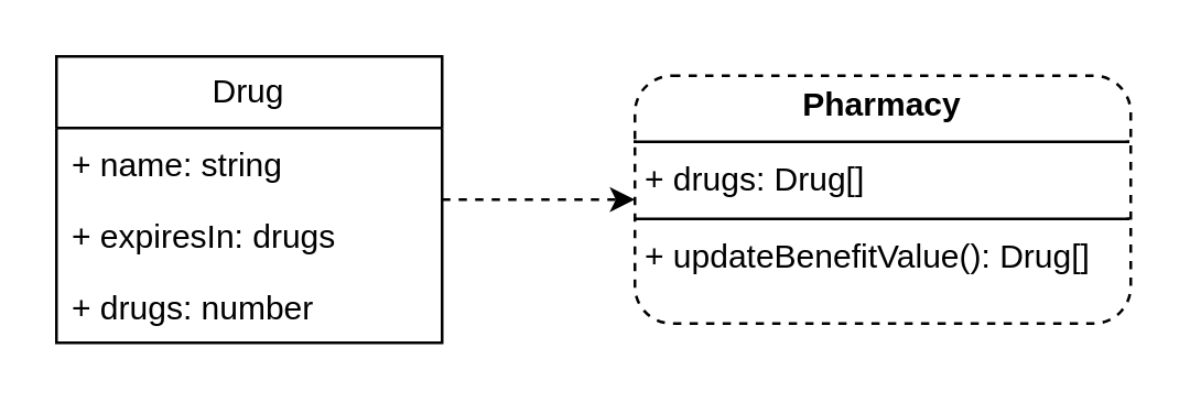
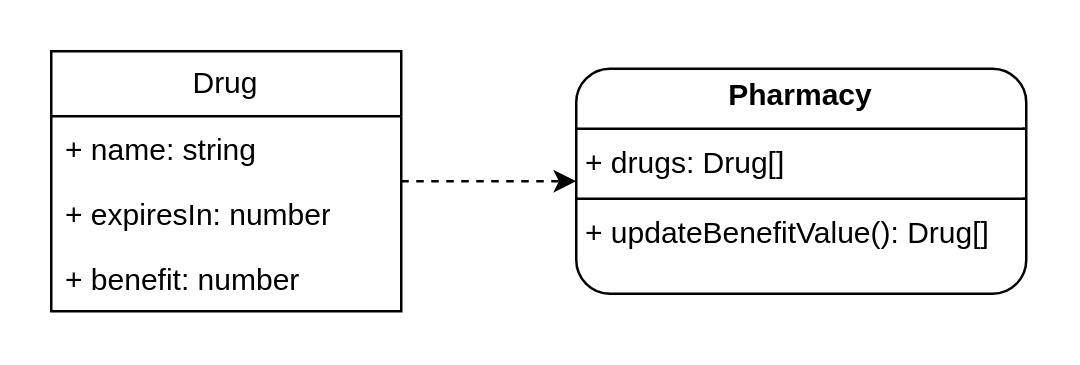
- <mxCell id="2" value="&lt;p style=&quot;margin:0px;margin-top:4px;text-align:center;&quot;&gt;&lt;b&gt;Pharmacy&lt;/b&gt;&lt;/p&gt;&lt;hr size=&quot;1&quot; style=&quot;border-style:solid;&quot;&gt;&lt;p style=&quot;margin:0px;margin-left:4px;&quot;&gt;+ drugs: Drug[]&lt;/p&gt;&lt;hr size=&quot;1&quot; style=&quot;border-style:solid;&quot;&gt;&lt;p style=&quot;margin:0px;margin-left:4px;&quot;&gt;+ updateBenefitValue(): Drug[]&lt;/p&gt;" style="verticalAlign=top;align=left;overflow=fill;html=1;whiteSpace=wrap;rounded=1;dashed=1;" parent="1" vertex="1"><mxGeometry x="230" y="27" width="180" height="90" as="geometry" /></mxCell>
+ <mxCell id="2" value="&lt;p style=&quot;margin:0px;margin-top:4px;text-align:center;&quot;&gt;&lt;b&gt;Pharmacy&lt;/b&gt;&lt;/p&gt;&lt;hr size=&quot;1&quot; style=&quot;border-style:solid;&quot;&gt;&lt;p style=&quot;margin:0px;margin-left:4px;&quot;&gt;+ drugs: Drug[]&lt;/p&gt;&lt;hr size=&quot;1&quot; style=&quot;border-style:solid;&quot;&gt;&lt;p style=&quot;margin:0px;margin-left:4px;&quot;&gt;+ updateBenefitValue(): Drug[]&lt;/p&gt;" style="verticalAlign=top;align=left;overflow=fill;html=1;whiteSpace=wrap;rounded=1;" parent="1" vertex="1"><mxGeometry x="230" y="27" width="180" height="90" as="geometry" /></mxCell>
- <mxCell id="6" value="+ expiresIn: drugs" style="text;strokeColor=none;fillColor=none;align=left;verticalAlign=top;spacingLeft=4;spacingRight=4;overflow=hidden;rotatable=0;points=[[0,0.5],[1,0.5]];portConstraint=eastwest;whiteSpace=wrap;html=1;" parent="4" vertex="1"><mxGeometry y="52" width="140" height="26" as="geometry" /></mxCell>
+ <mxCell id="6" value="+ expiresIn: number" style="text;strokeColor=none;fillColor=none;align=left;verticalAlign=top;spacingLeft=4;spacingRight=4;overflow=hidden;rotatable=0;points=[[0,0.5],[1,0.5]];portConstraint=eastwest;whiteSpace=wrap;html=1;" parent="4" vertex="1"><mxGeometry y="52" width="140" height="26" as="geometry" /></mxCell>
- <mxCell id="7" value="+ drugs: number" style="text;strokeColor=none;fillColor=none;align=left;verticalAlign=top;spacingLeft=4;spacingRight=4;overflow=hidden;rotatable=0;points=[[0,0.5],[1,0.5]];portConstraint=eastwest;whiteSpace=wrap;html=1;" parent="4" vertex="1"><mxGeometry y="78" width="140" height="26" as="geometry" /></mxCell>
+ <mxCell id="7" value="+ benefit: number" style="text;strokeColor=none;fillColor=none;align=left;verticalAlign=top;spacingLeft=4;spacingRight=4;overflow=hidden;rotatable=0;points=[[0,0.5],[1,0.5]];portConstraint=eastwest;whiteSpace=wrap;html=1;" parent="4" vertex="1"><mxGeometry y="78" width="140" height="26" as="geometry" /></mxCell>
